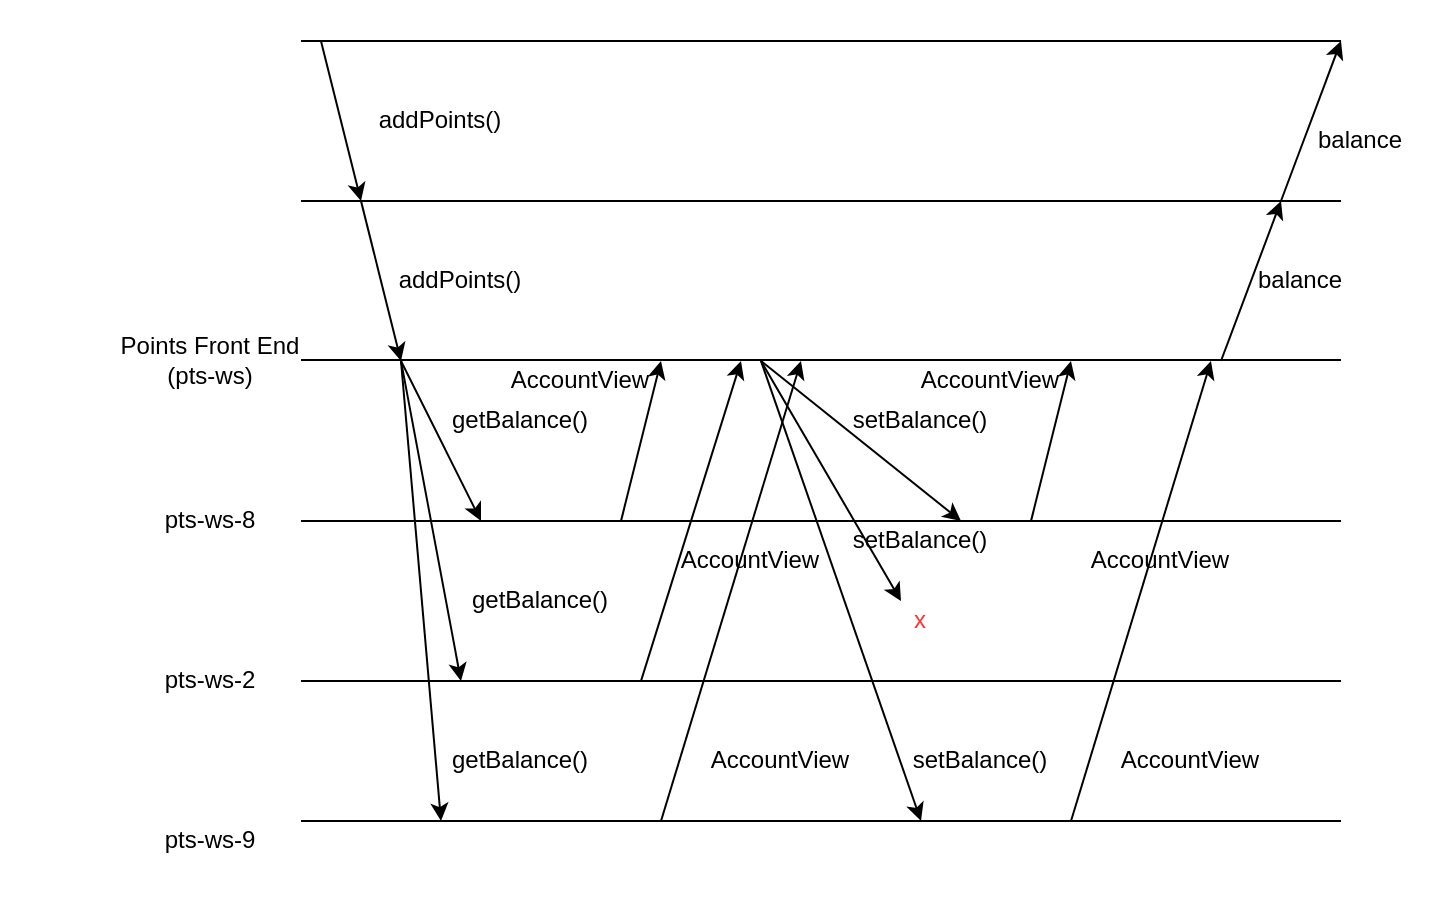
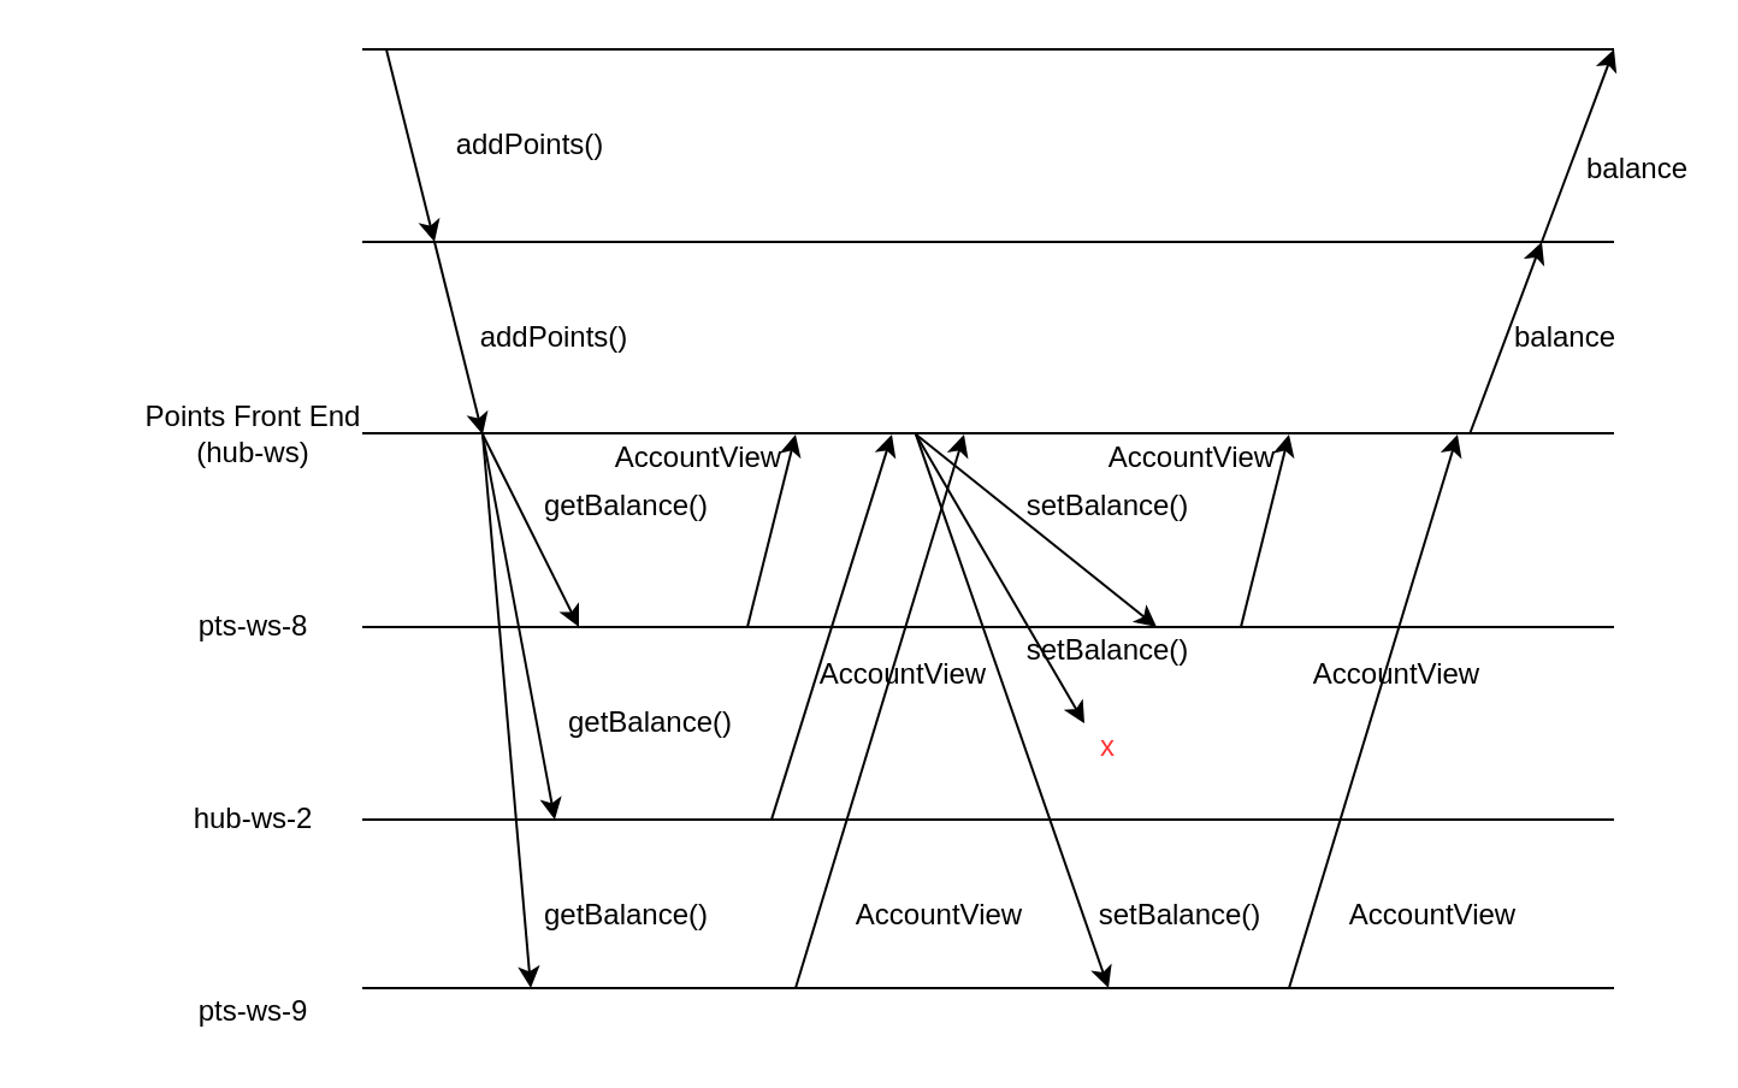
- <mxCell id="8" value="&lt;div&gt;Points Front End &lt;br&gt;&lt;/div&gt;&lt;div&gt;(pts-ws)&lt;/div&gt;" style="text;html=1;strokeColor=none;fillColor=none;align=center;verticalAlign=middle;whiteSpace=wrap;rounded=0;" vertex="1" parent="1"><mxGeometry x="20" y="170" width="170" height="20" as="geometry" /></mxCell>
+ <mxCell id="8" value="&lt;div&gt;Points Front End &lt;br&gt;&lt;/div&gt;&lt;div&gt;(hub-ws)&lt;/div&gt;" style="text;html=1;strokeColor=none;fillColor=none;align=center;verticalAlign=middle;whiteSpace=wrap;rounded=0;" vertex="1" parent="1"><mxGeometry x="20" y="170" width="170" height="20" as="geometry" /></mxCell>
- <mxCell id="13" value="pts-ws-2" style="text;html=1;strokeColor=none;fillColor=none;align=center;verticalAlign=middle;whiteSpace=wrap;rounded=0;" vertex="1" parent="1"><mxGeometry x="60" y="330" width="90" height="20" as="geometry" /></mxCell>
+ <mxCell id="13" value="hub-ws-2" style="text;html=1;strokeColor=none;fillColor=none;align=center;verticalAlign=middle;whiteSpace=wrap;rounded=0;" vertex="1" parent="1"><mxGeometry x="60" y="330" width="90" height="20" as="geometry" /></mxCell>
